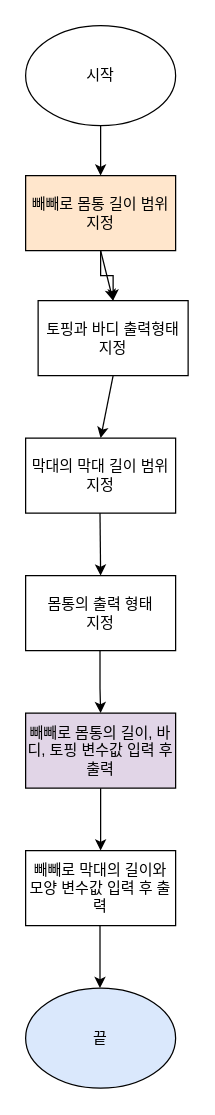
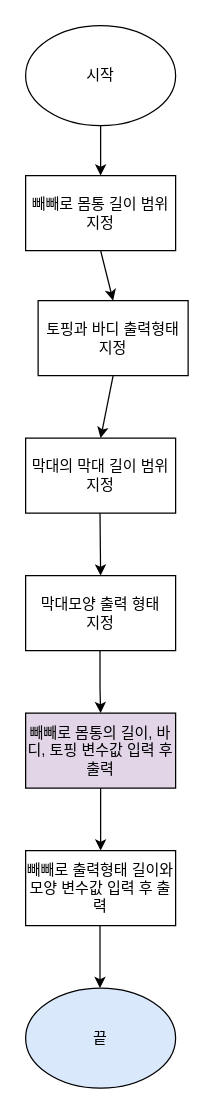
- <mxCell id="7" value="빼빼로 몸통 길이 범위 지정" style="rounded=0;whiteSpace=wrap;html=1;fillColor=#ffe6cc;" parent="1" vertex="1"><mxGeometry x="20" y="140" width="120" height="60" as="geometry" /></mxCell>
+ <mxCell id="7" value="빼빼로 몸통 길이 범위 지정" style="rounded=0;whiteSpace=wrap;html=1;" parent="1" vertex="1"><mxGeometry x="20" y="140" width="120" height="60" as="geometry" /></mxCell>
- <mxCell id="6" value="" style="edgeStyle=orthogonalEdgeStyle;rounded=0;orthogonalLoop=1;jettySize=auto;html=1;" edge="1" parent="1" source="7" target="3"><mxGeometry relative="1" as="geometry" /></mxCell>
- <mxCell id="5" value="몸통의 출력 형태 &lt;br&gt;지정" style="rounded=0;whiteSpace=wrap;html=1;" parent="1" vertex="1"><mxGeometry x="20" y="460" width="120" height="60" as="geometry" /></mxCell>
+ <mxCell id="5" value="막대모양 출력 형태 &lt;br&gt;지정" style="rounded=0;whiteSpace=wrap;html=1;" parent="1" vertex="1"><mxGeometry x="20" y="460" width="120" height="60" as="geometry" /></mxCell>
- <mxCell id="8" value="빼빼로 막대의 길이와 모양 변수값 입력 후 출력" style="rounded=0;whiteSpace=wrap;html=1;" parent="1" vertex="1"><mxGeometry x="20" y="680" width="120" height="60" as="geometry" /></mxCell>
+ <mxCell id="8" value="빼빼로 출력형태 길이와 모양 변수값 입력 후 출력" style="rounded=0;whiteSpace=wrap;html=1;" parent="1" vertex="1"><mxGeometry x="20" y="680" width="120" height="60" as="geometry" /></mxCell>
